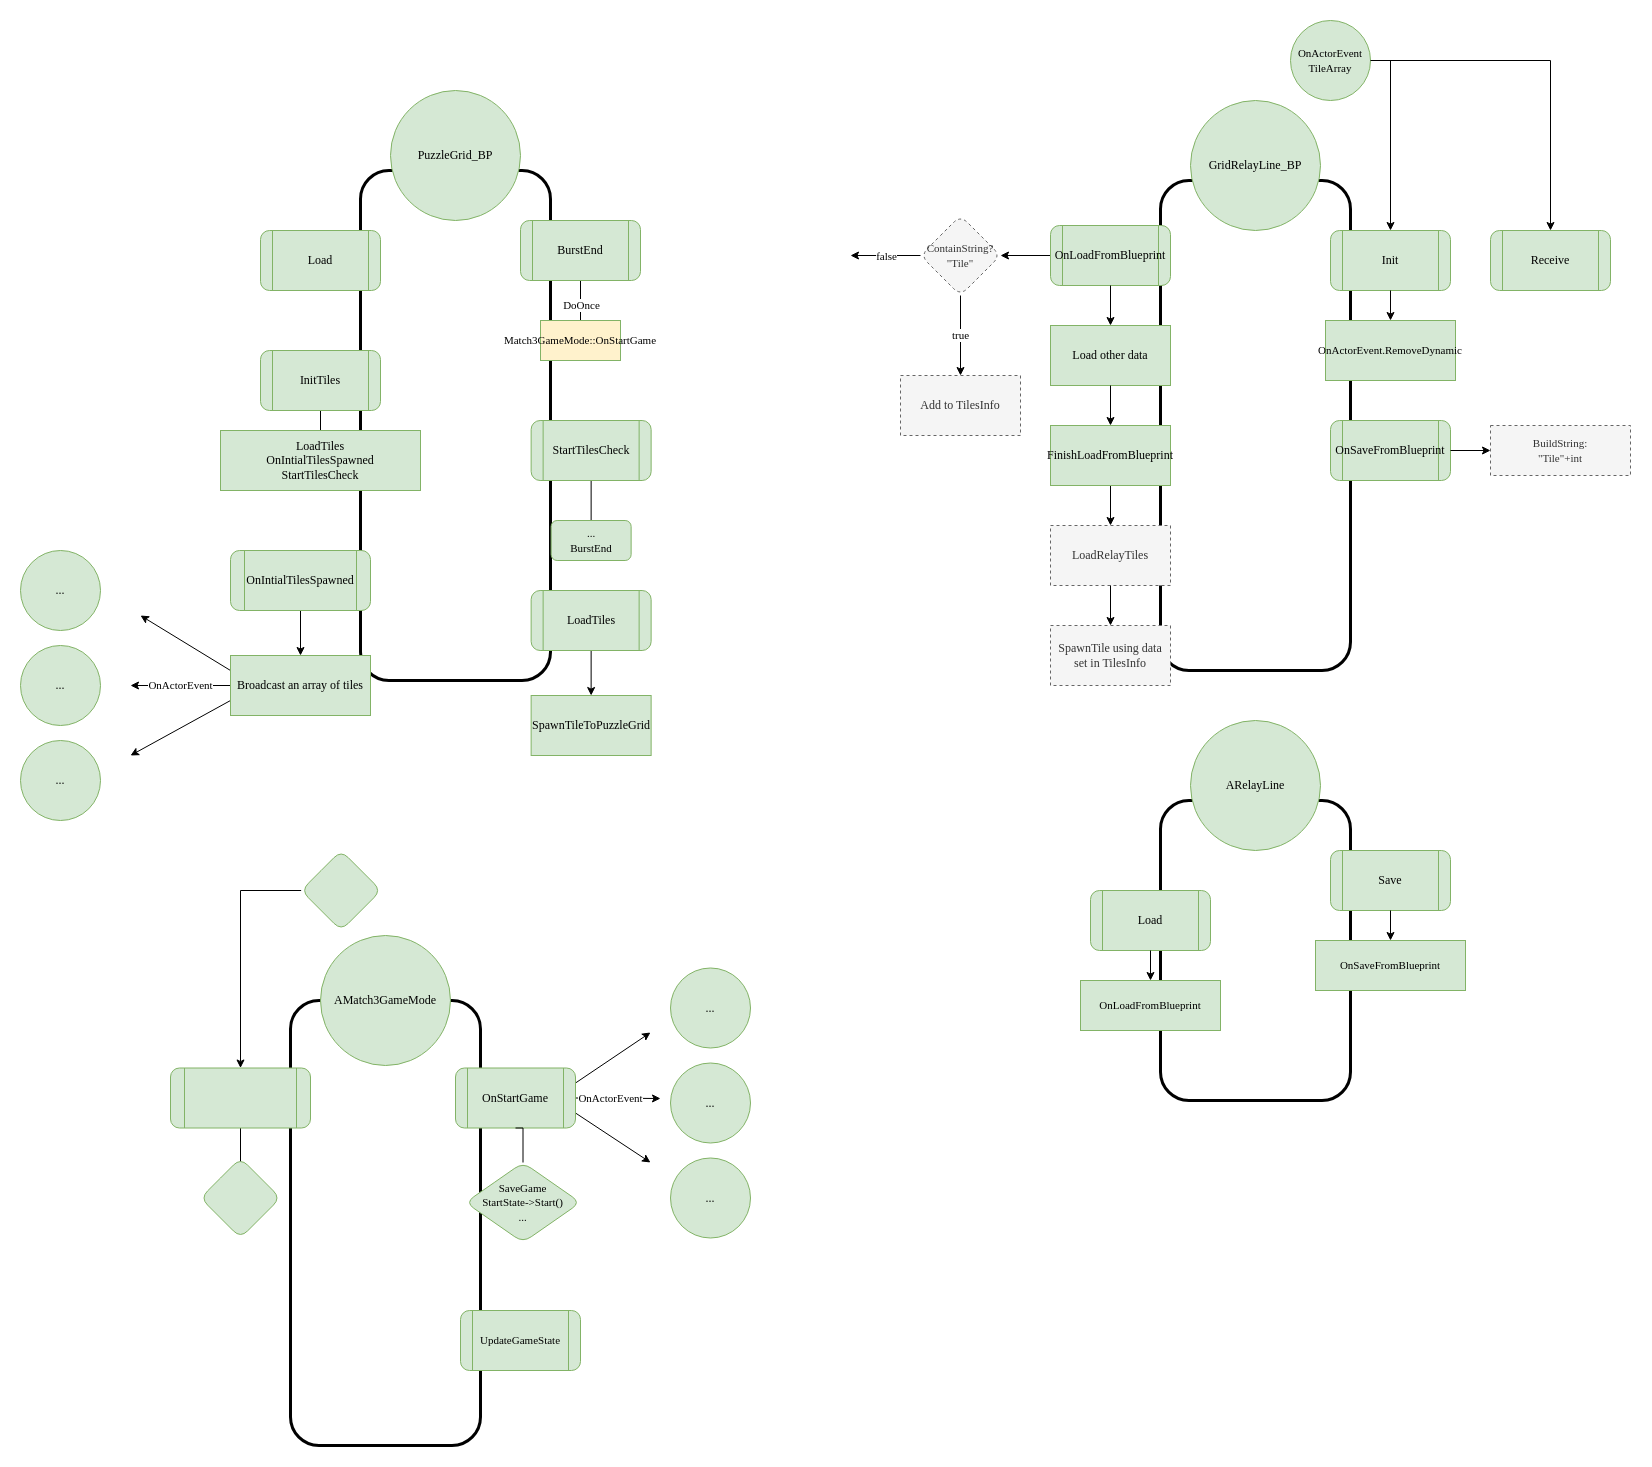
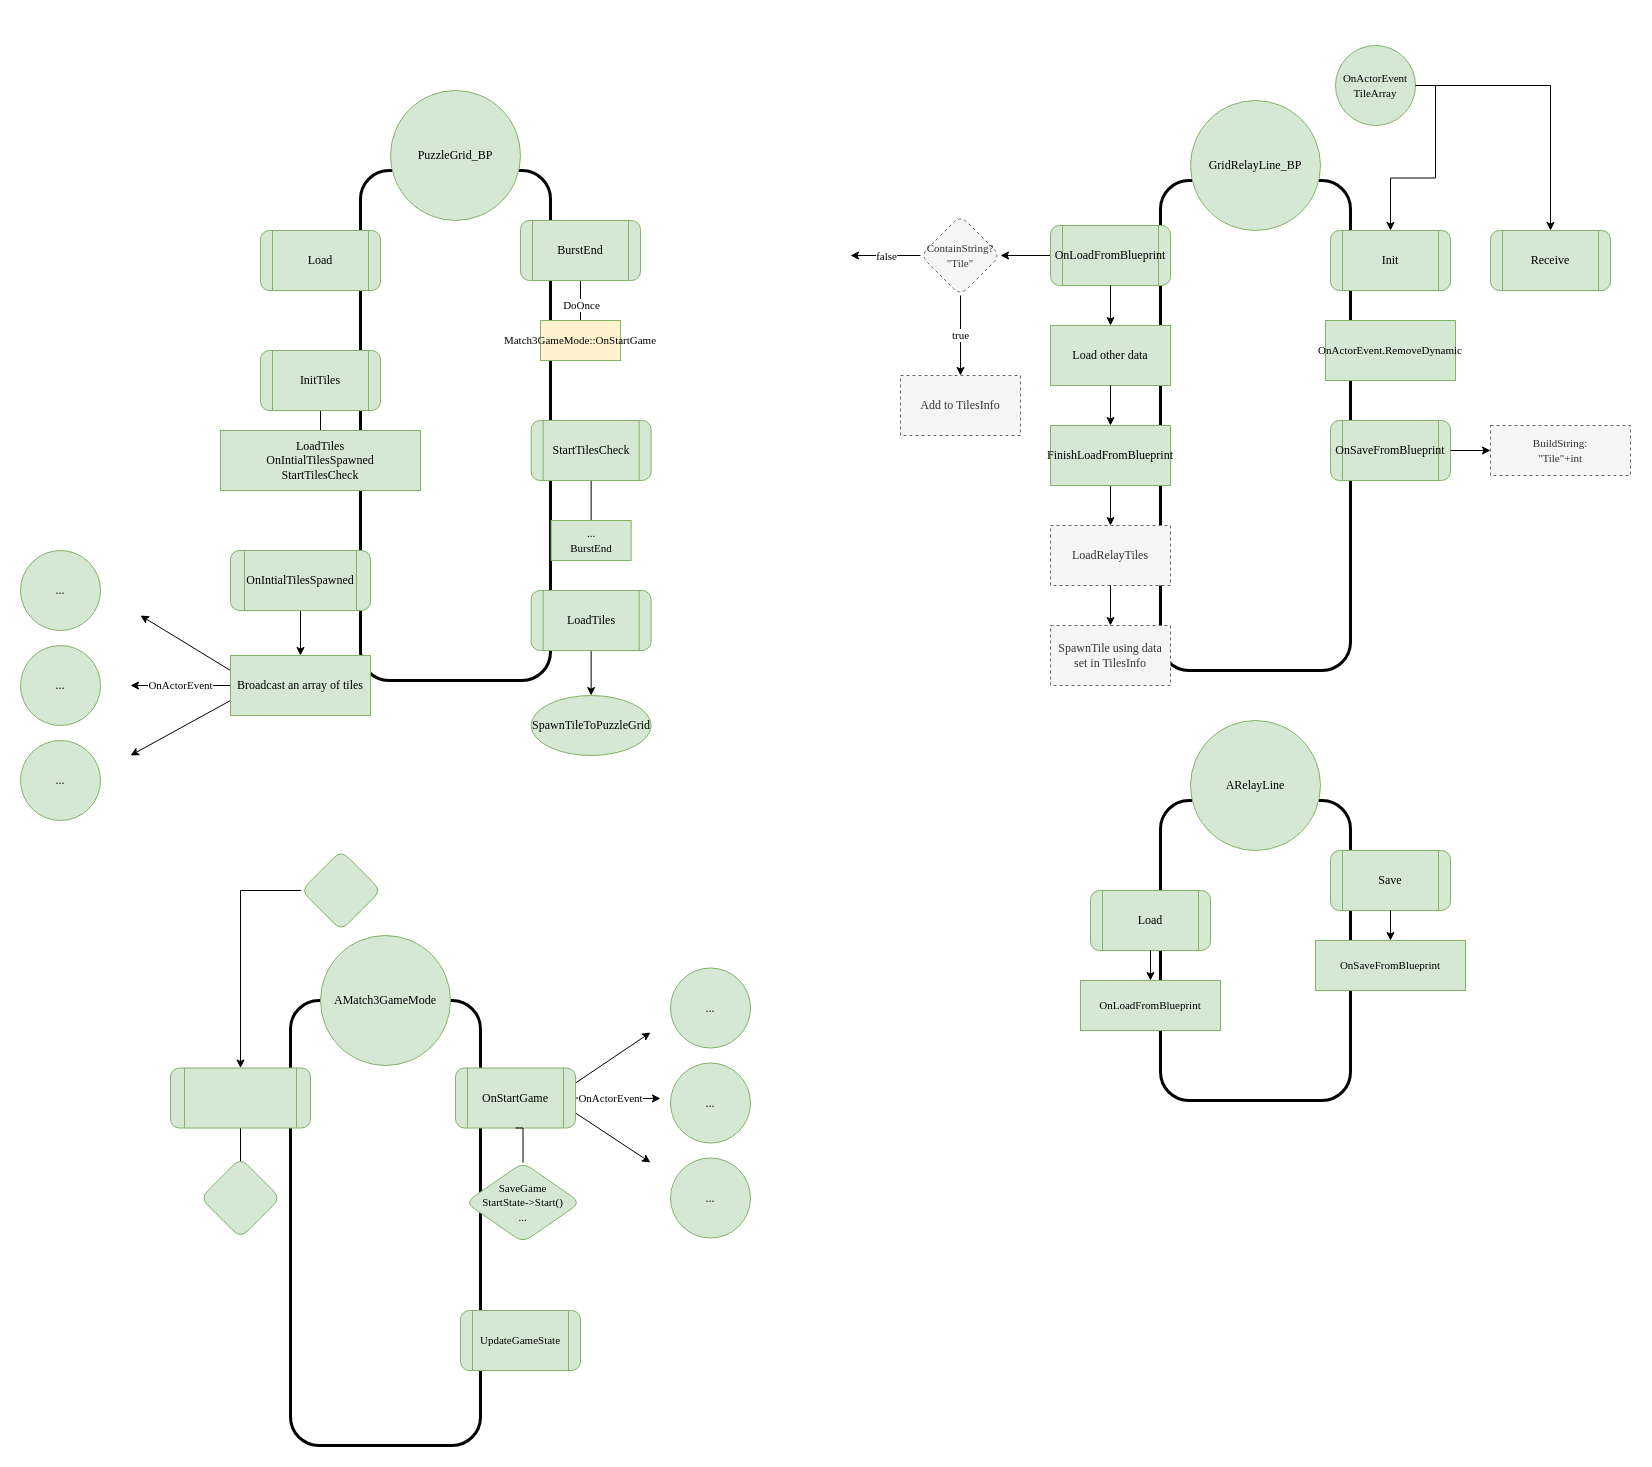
- <mxCell id="58" value="&lt;span style=&quot;font-size: 11px&quot;&gt;OnActorEvent&lt;br&gt;TileArray&lt;br&gt;&lt;/span&gt;" style="ellipse;whiteSpace=wrap;html=1;aspect=fixed;fillColor=#d5e8d4;strokeColor=#82b366;rounded=1;fontFamily=SF Mono;" parent="46" vertex="1"><mxGeometry x="380" width="80" height="80" as="geometry" /></mxCell>
+ <mxCell id="58" value="&lt;span style=&quot;font-size: 11px&quot;&gt;OnActorEvent&lt;br&gt;TileArray&lt;br&gt;&lt;/span&gt;" style="ellipse;whiteSpace=wrap;html=1;aspect=fixed;fillColor=#d5e8d4;strokeColor=#82b366;rounded=1;fontFamily=SF Mono;" parent="46" vertex="1"><mxGeometry x="425" y="25" width="80" height="80" as="geometry" /></mxCell>
- <mxCell id="64" style="edgeStyle=none;rounded=1;orthogonalLoop=1;jettySize=auto;html=1;exitX=0.5;exitY=1;exitDx=0;exitDy=0;endArrow=classic;endFill=1;entryX=0.5;entryY=0;entryDx=0;entryDy=0;fontFamily=SF Mono;fillColor=#f8cecc;strokeColor=#050202;strokeWidth=1;" parent="46" source="55" target="56" edge="1"><mxGeometry relative="1" as="geometry"><mxPoint x="170" y="-70" as="targetPoint" /></mxGeometry></mxCell>
- <mxCell id="20" value="&lt;span style=&quot;font-size: 11px&quot;&gt;...&lt;br&gt;BurstEnd&lt;br&gt;&lt;/span&gt;" style="whiteSpace=wrap;html=1;fillColor=#d5e8d4;strokeColor=#82b366;fontFamily=SF Mono;rounded=1;" parent="1" vertex="1"><mxGeometry x="550.63" y="520" width="80" height="40" as="geometry" /></mxCell>
+ <mxCell id="20" value="&lt;span style=&quot;font-size: 11px&quot;&gt;...&lt;br&gt;BurstEnd&lt;br&gt;&lt;/span&gt;" style="rounded=0;whiteSpace=wrap;html=1;fillColor=#d5e8d4;strokeColor=#82b366;fontFamily=SF Mono;" parent="1" vertex="1"><mxGeometry x="550.63" y="520" width="80" height="40" as="geometry" /></mxCell>
- <mxCell id="43" value="SpawnTileToPuzzleGrid" style="rounded=0;whiteSpace=wrap;html=1;fillColor=#d5e8d4;strokeColor=#82b366;fontFamily=SF Mono;" vertex="1" parent="1"><mxGeometry x="530.63" y="695" width="120" height="60" as="geometry" /></mxCell>
+ <mxCell id="43" value="SpawnTileToPuzzleGrid" style="ellipse;whiteSpace=wrap;html=1;fillColor=#d5e8d4;strokeColor=#82b366;fontFamily=SF Mono;" vertex="1" parent="1"><mxGeometry x="530.63" y="695" width="120" height="60" as="geometry" /></mxCell>
